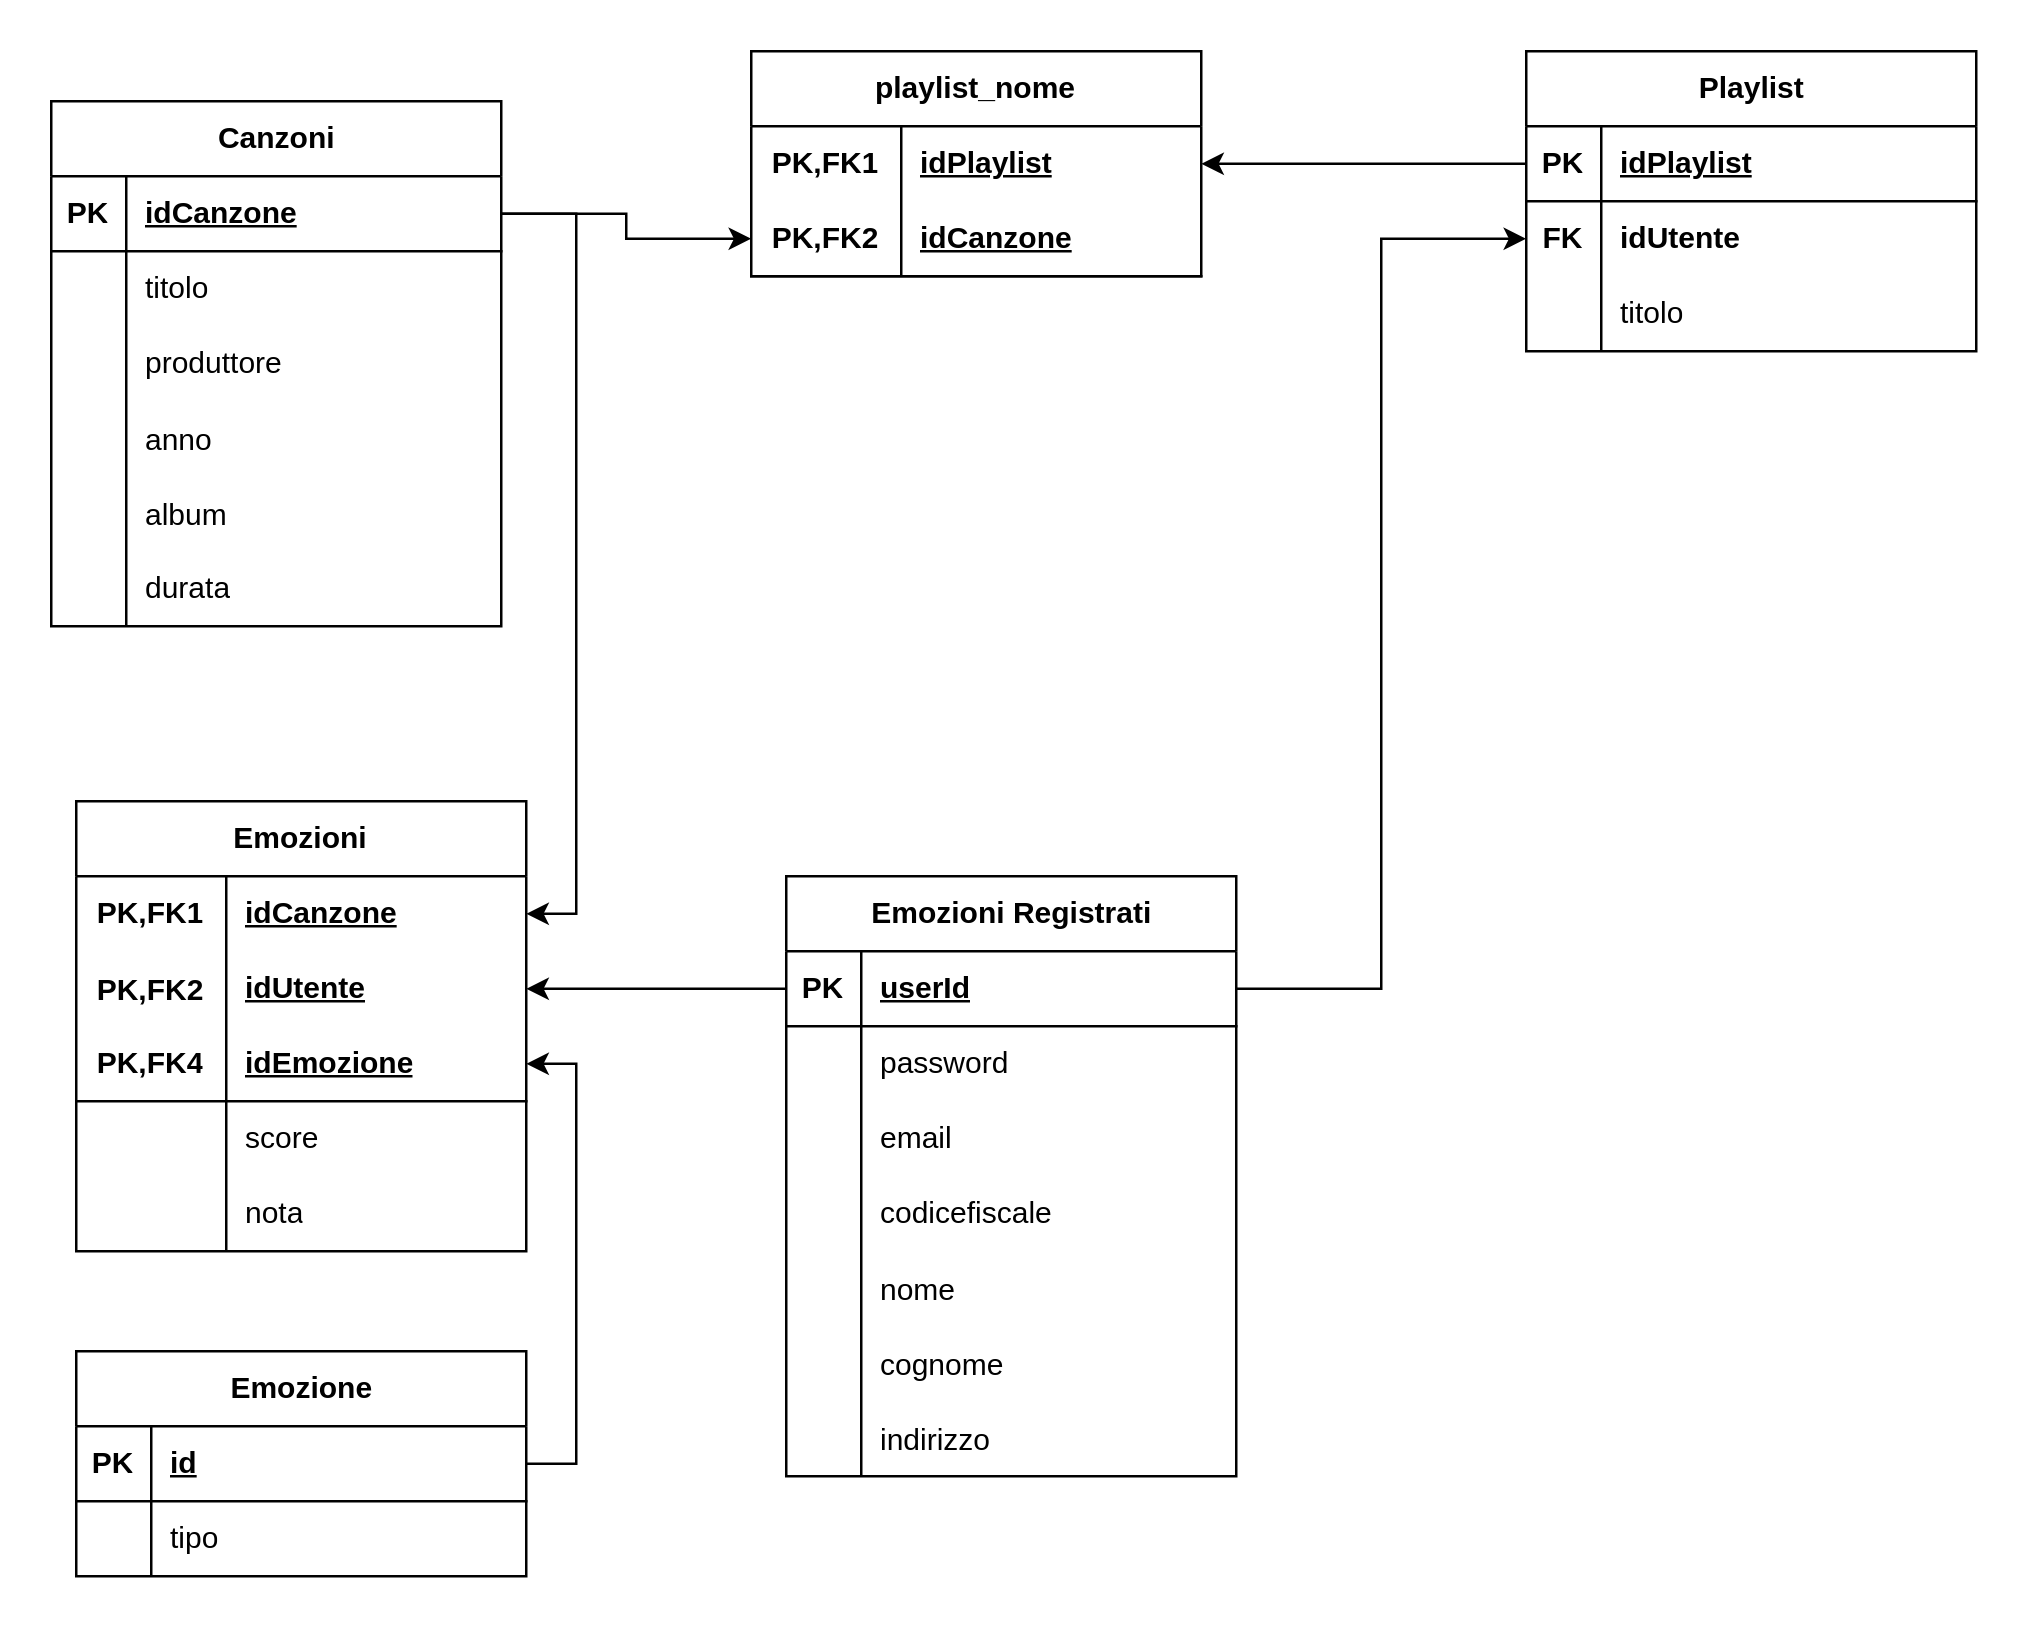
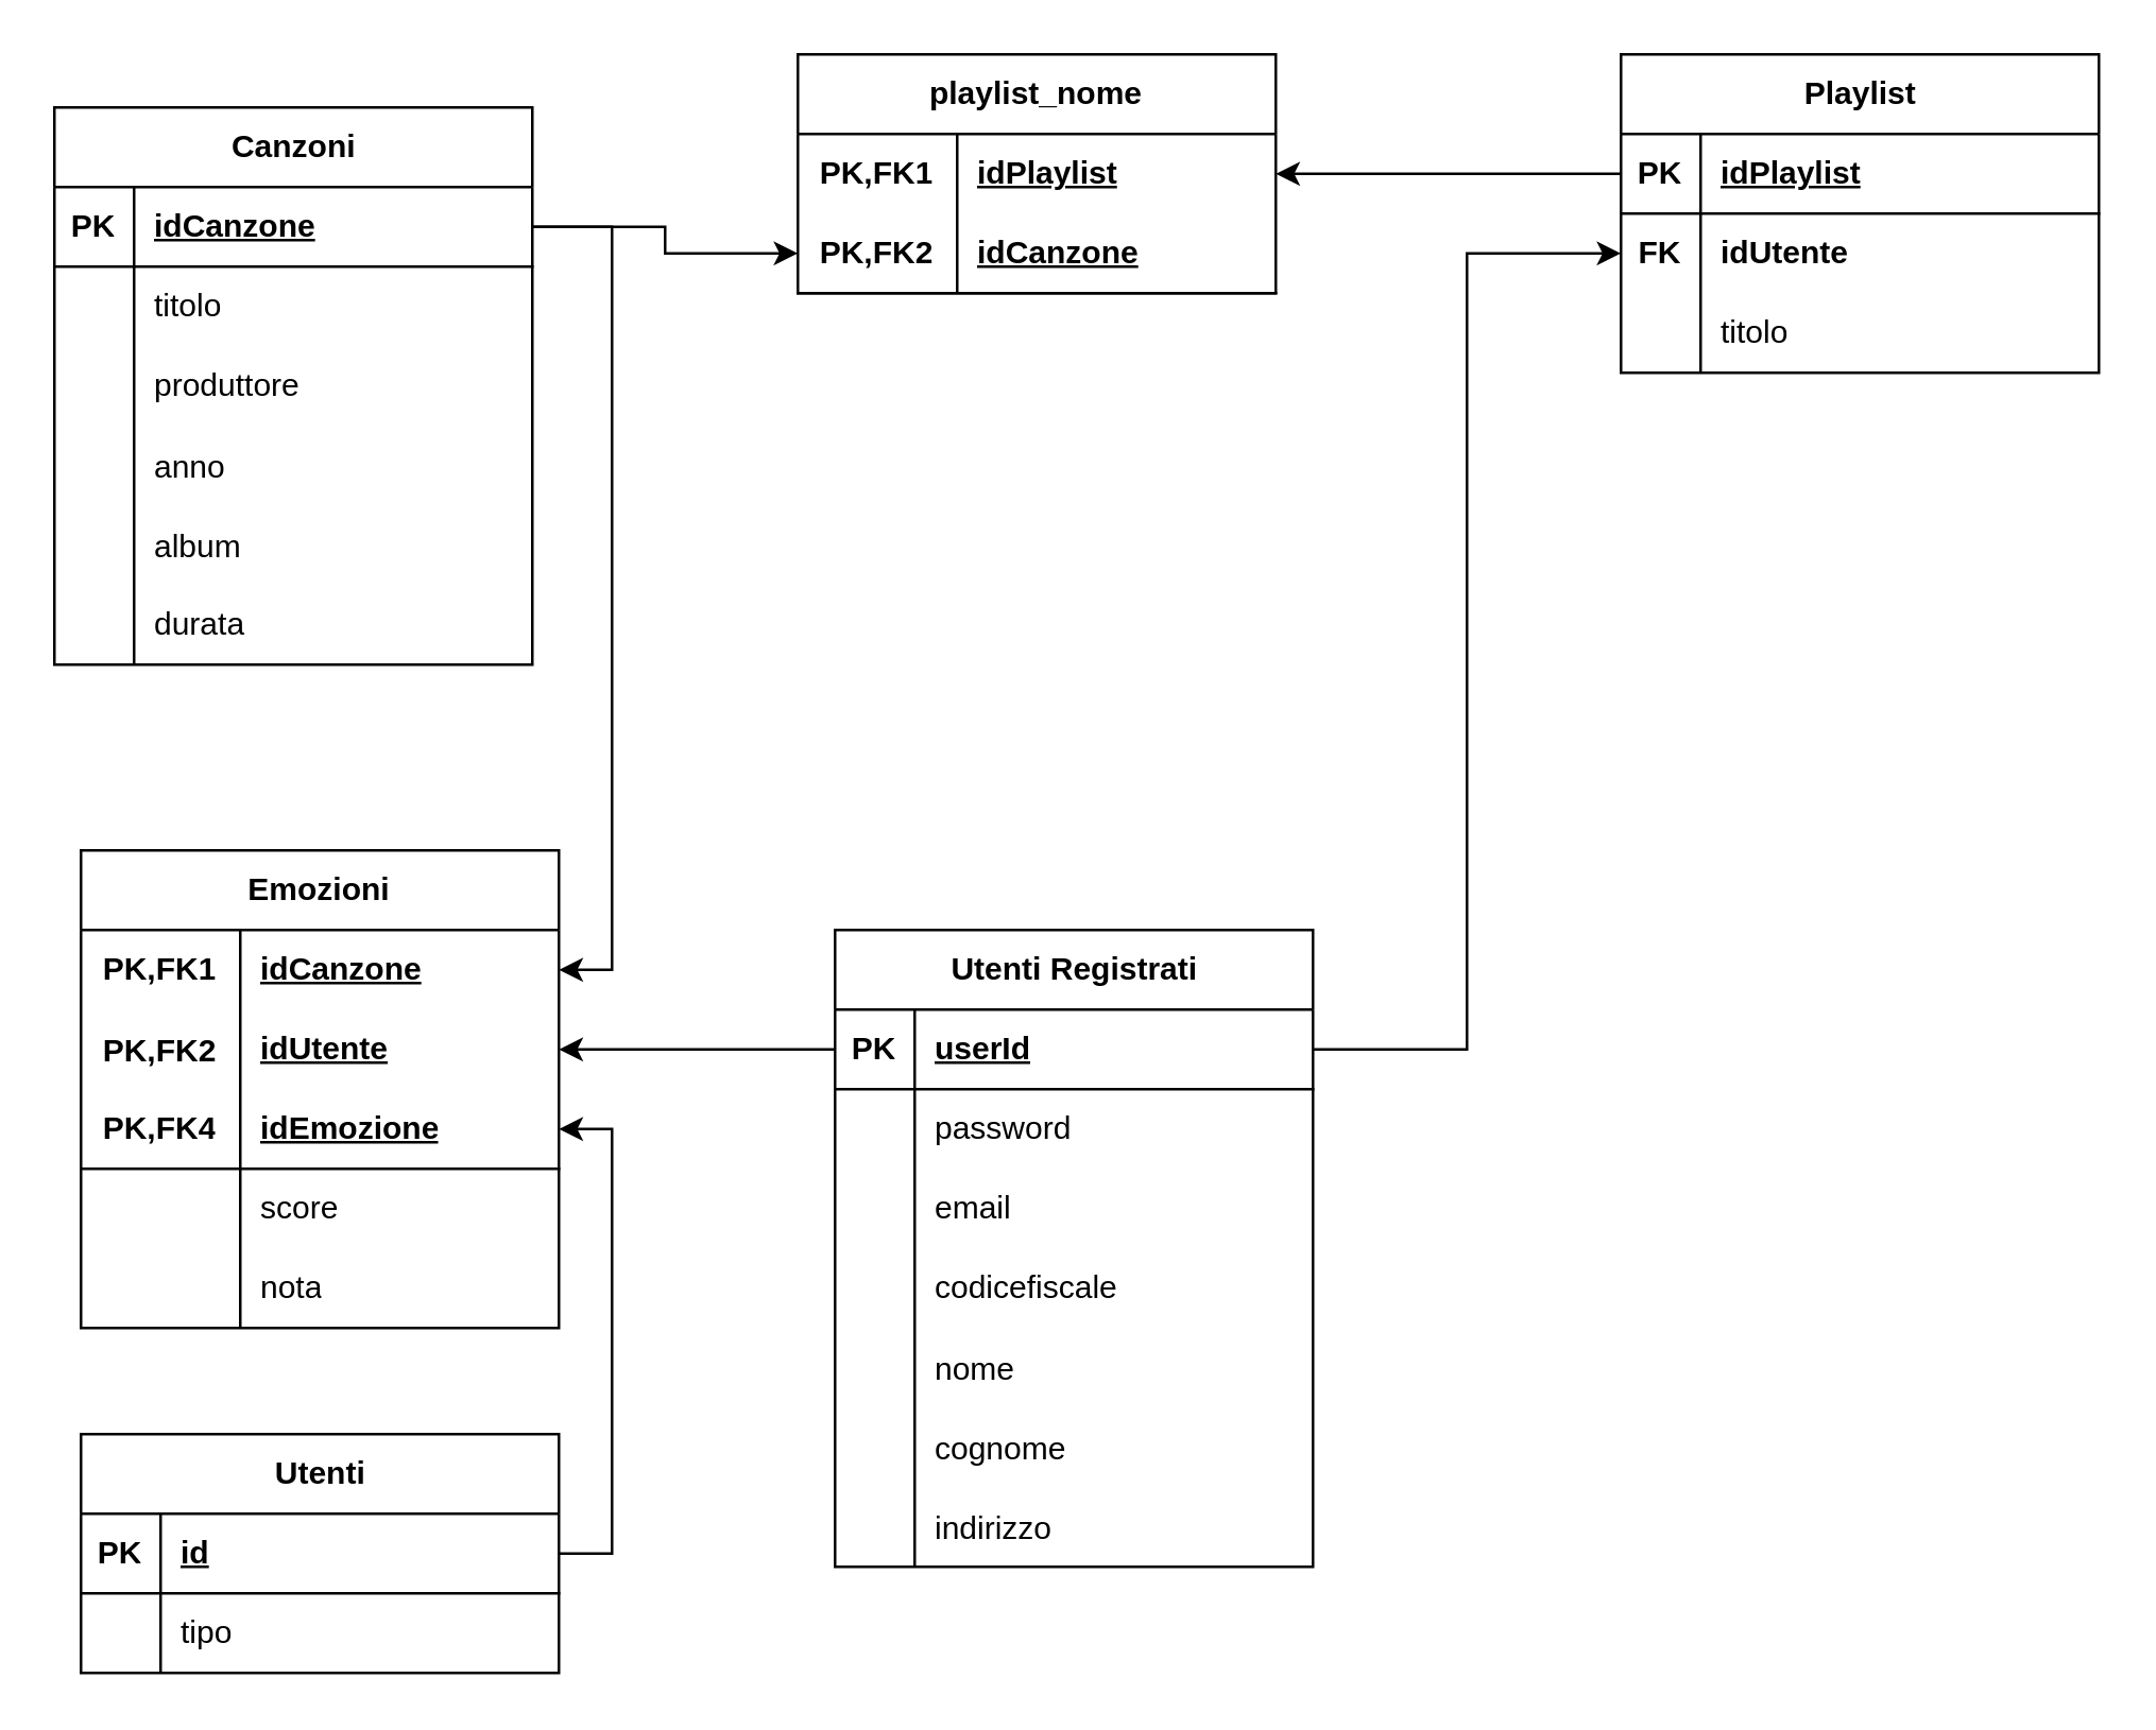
- <mxCell id="30" value="Emozioni Registrati" style="shape=table;startSize=30;container=1;collapsible=1;childLayout=tableLayout;fixedRows=1;rowLines=0;fontStyle=1;align=center;resizeLast=1;html=1;" vertex="1" parent="1"><mxGeometry x="314" y="350" width="180" height="240" as="geometry" /></mxCell>
+ <mxCell id="30" value="Utenti Registrati" style="shape=table;startSize=30;container=1;collapsible=1;childLayout=tableLayout;fixedRows=1;rowLines=0;fontStyle=1;align=center;resizeLast=1;html=1;" vertex="1" parent="1"><mxGeometry x="314" y="350" width="180" height="240" as="geometry" /></mxCell>
- <mxCell id="23" value="Emozione" style="shape=table;startSize=30;container=1;collapsible=1;childLayout=tableLayout;fixedRows=1;rowLines=0;fontStyle=1;align=center;resizeLast=1;html=1;" vertex="1" parent="1"><mxGeometry x="30" y="540" width="180" height="90" as="geometry" /></mxCell>
+ <mxCell id="23" value="Utenti" style="shape=table;startSize=30;container=1;collapsible=1;childLayout=tableLayout;fixedRows=1;rowLines=0;fontStyle=1;align=center;resizeLast=1;html=1;" vertex="1" parent="1"><mxGeometry x="30" y="540" width="180" height="90" as="geometry" /></mxCell>
